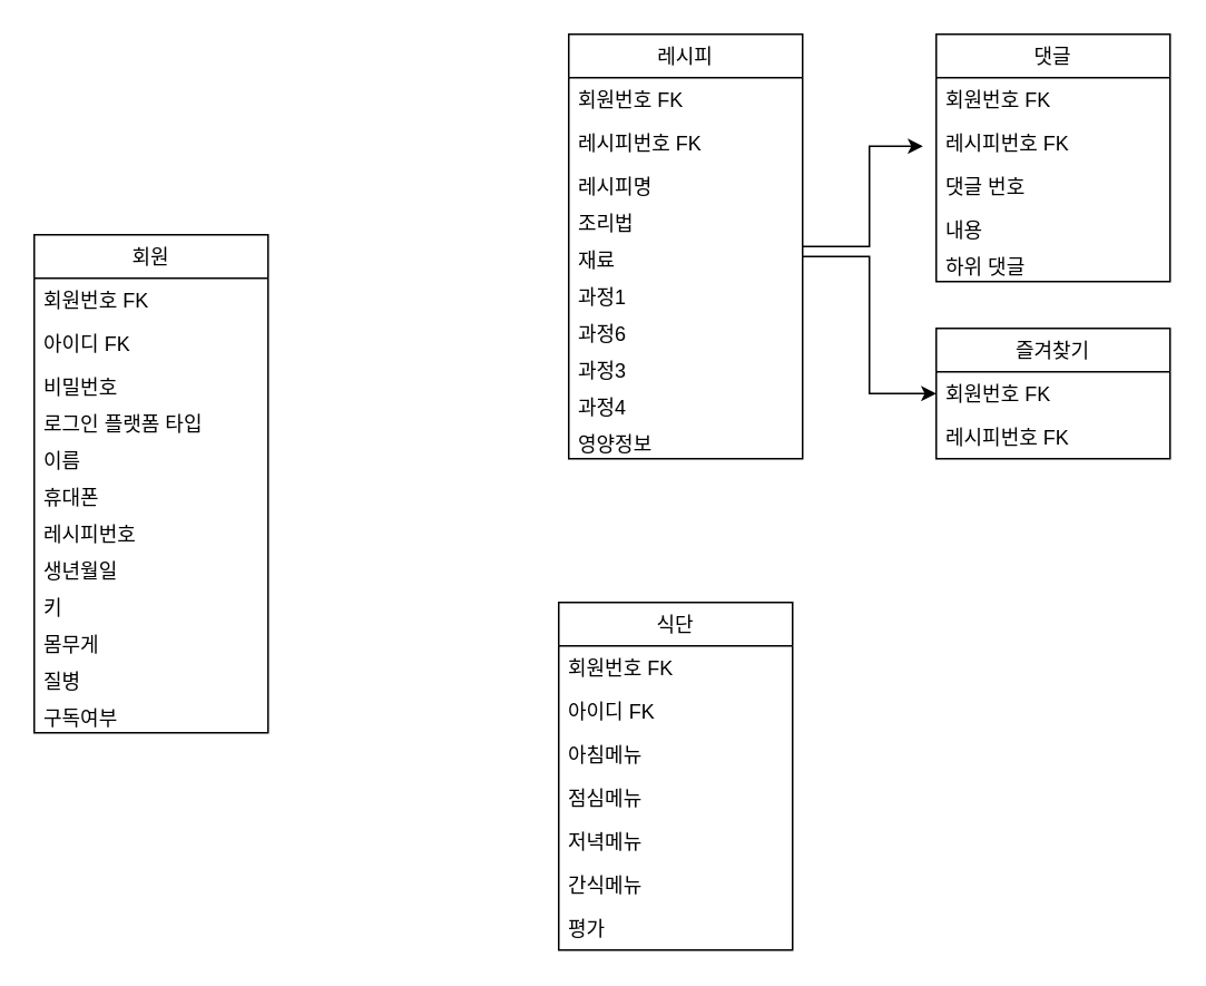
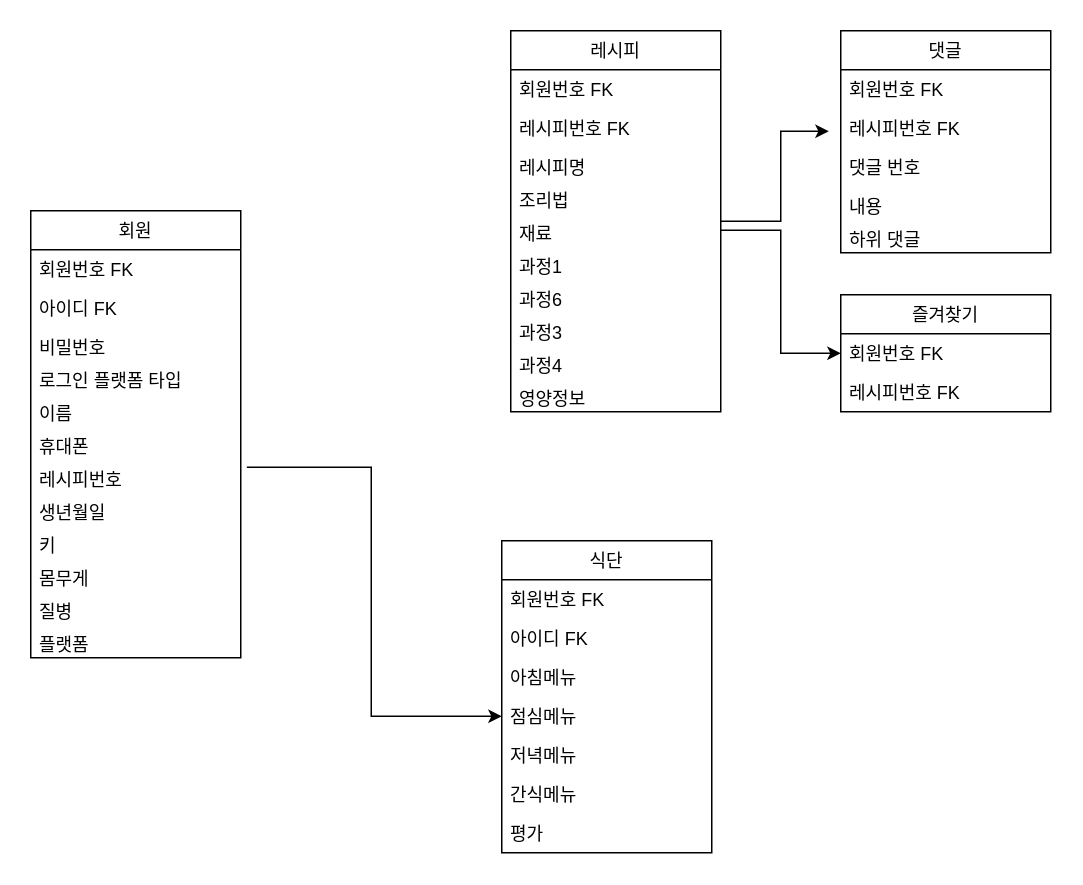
+ <mxCell id="2" style="edgeStyle=orthogonalEdgeStyle;rounded=0;orthogonalLoop=1;jettySize=auto;html=1;entryX=0;entryY=0.5;entryDx=0;entryDy=0;exitX=1.029;exitY=0.227;exitDx=0;exitDy=0;exitPerimeter=0;" parent="1" source="10" target="41" edge="1"><mxGeometry relative="1" as="geometry" /></mxCell>
- <mxCell id="15" value="구독여부" style="text;strokeColor=none;fillColor=none;align=left;verticalAlign=top;spacingLeft=4;spacingRight=4;overflow=hidden;rotatable=0;points=[[0,0.5],[1,0.5]];portConstraint=eastwest;" parent="3" vertex="1"><mxGeometry y="276" width="140" height="22" as="geometry" /></mxCell>
+ <mxCell id="15" value="플랫폼" style="text;strokeColor=none;fillColor=none;align=left;verticalAlign=top;spacingLeft=4;spacingRight=4;overflow=hidden;rotatable=0;points=[[0,0.5],[1,0.5]];portConstraint=eastwest;" parent="3" vertex="1"><mxGeometry y="276" width="140" height="22" as="geometry" /></mxCell>
